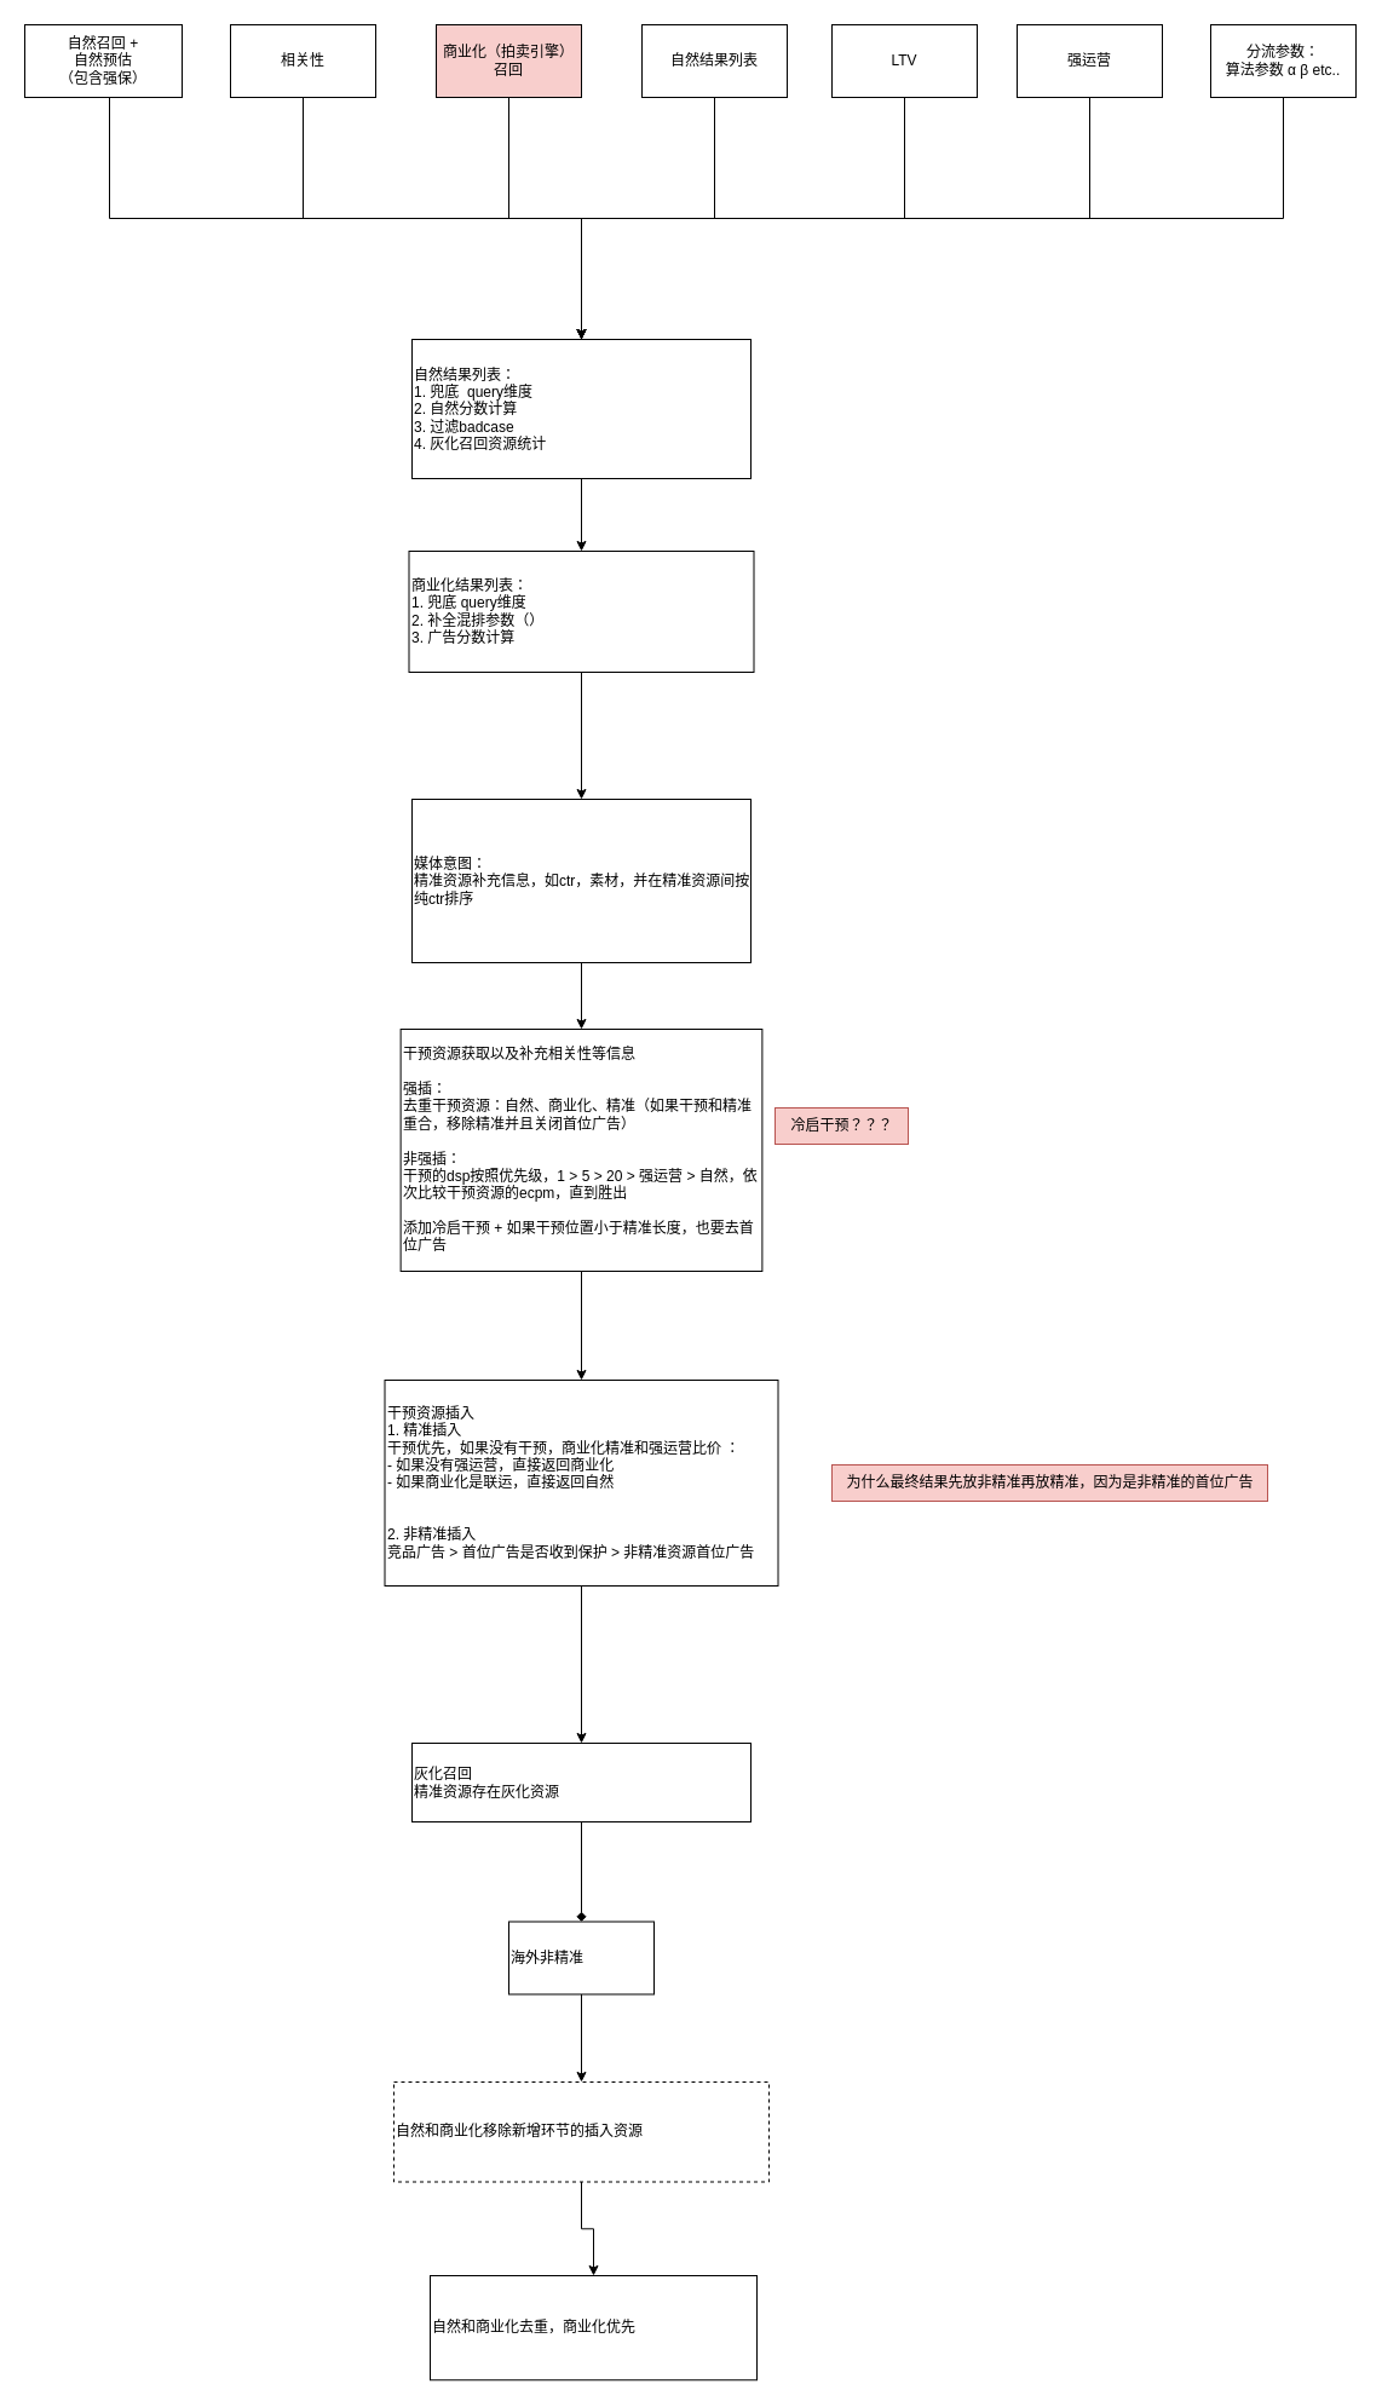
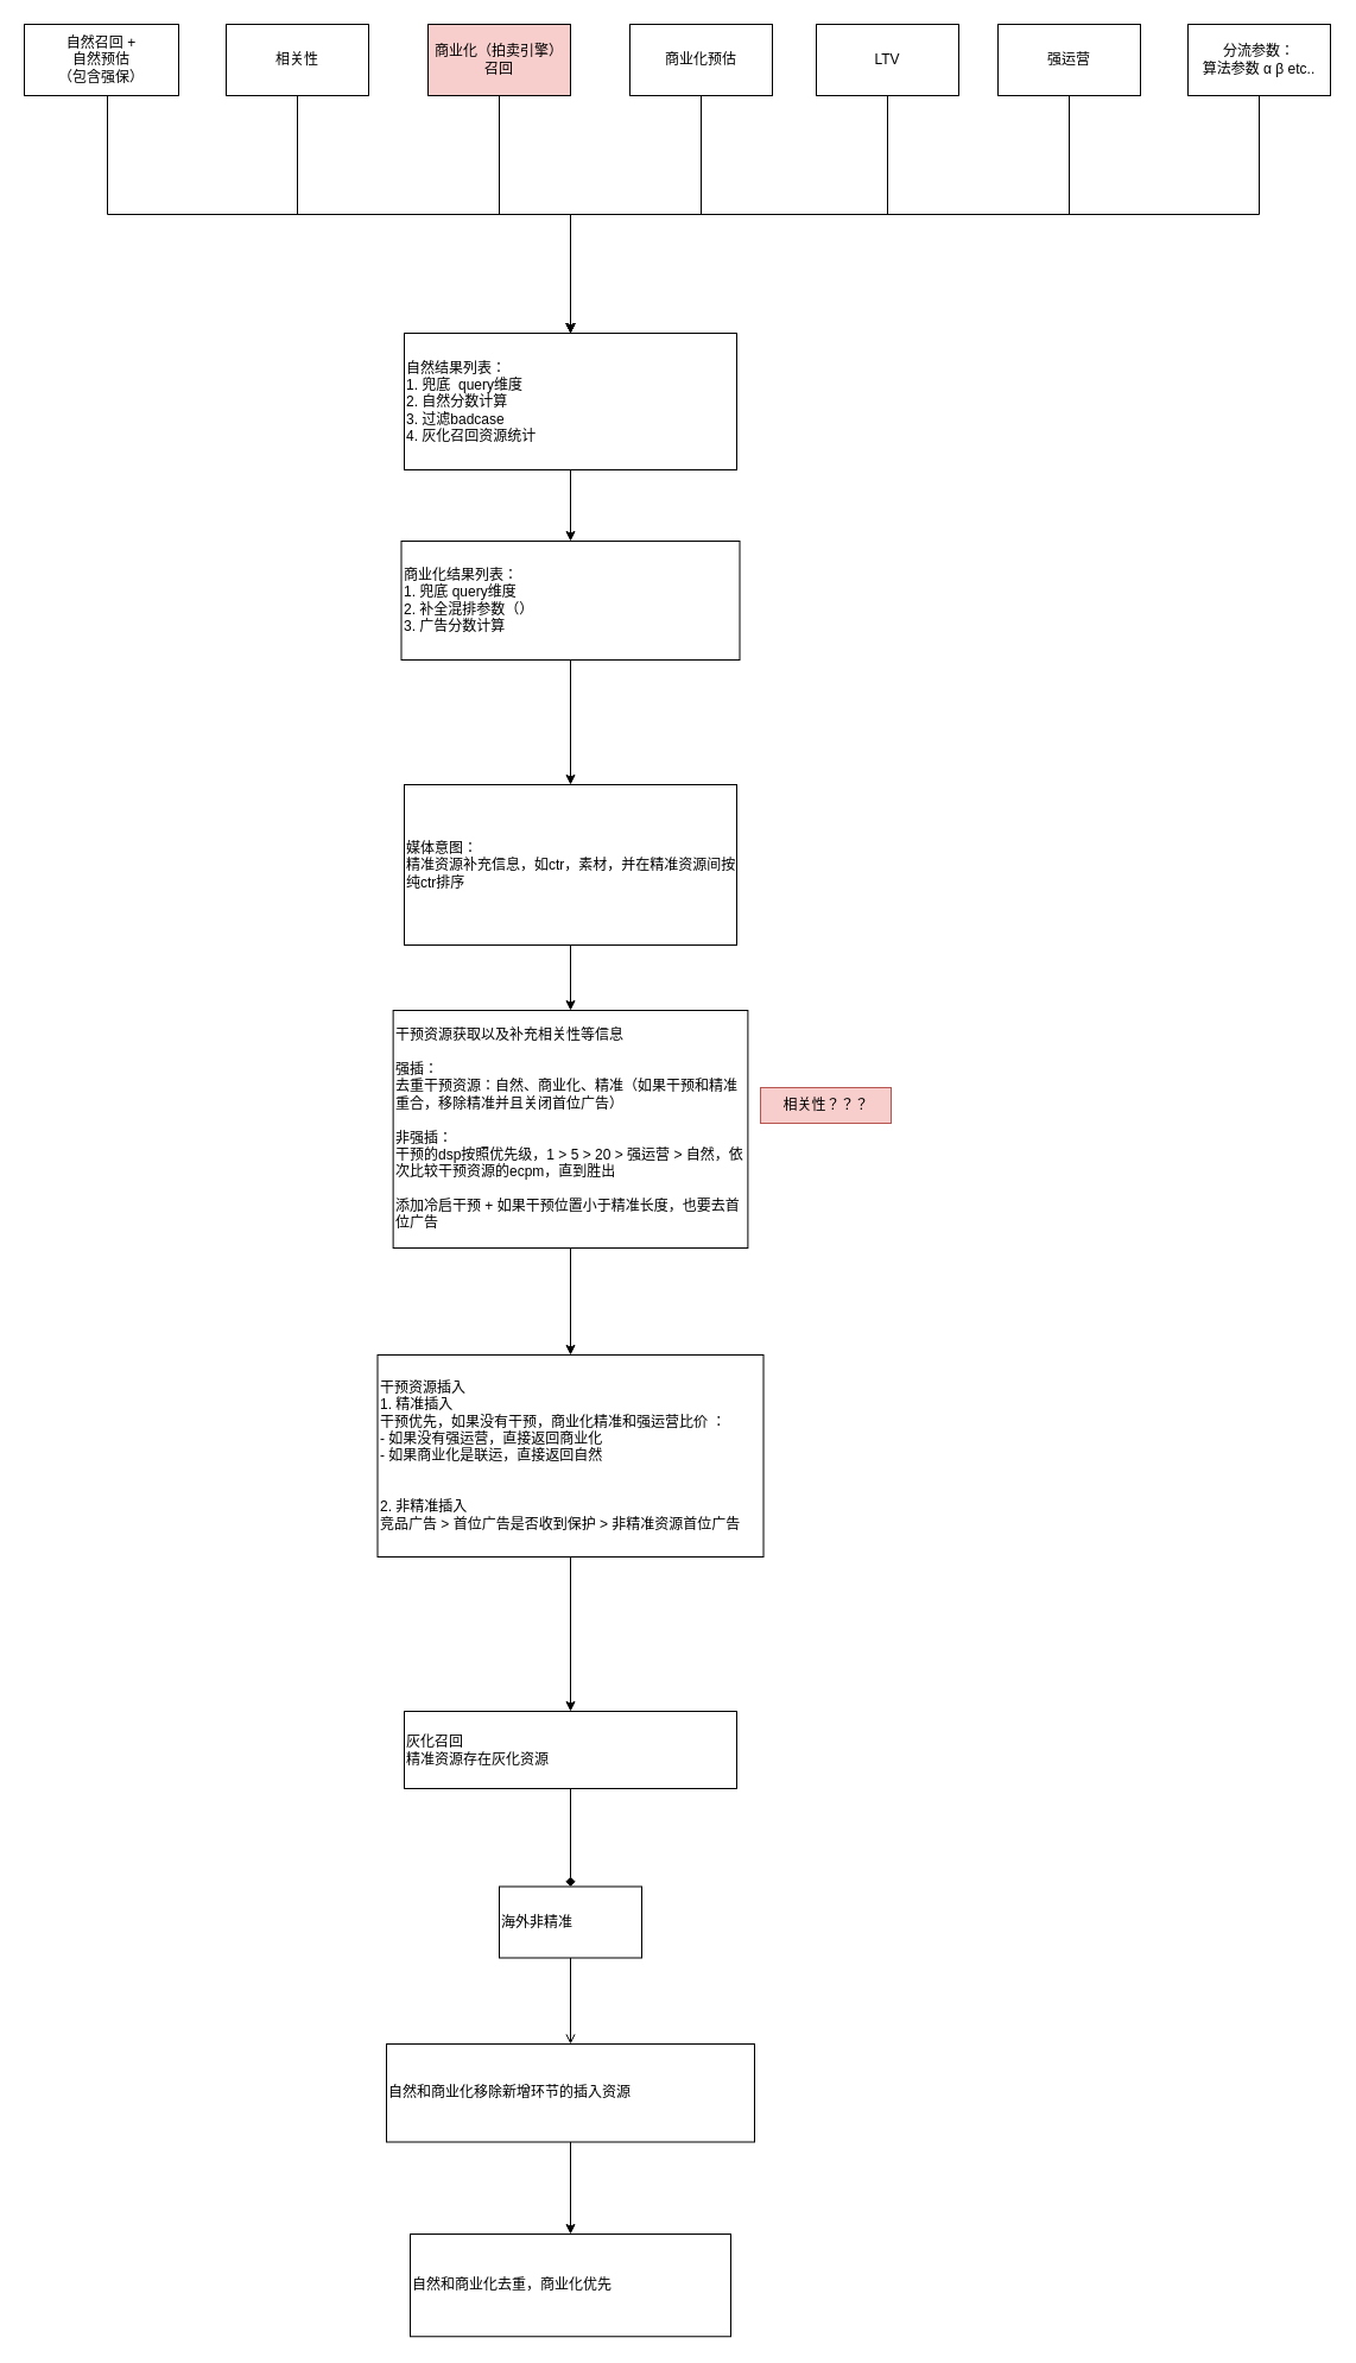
- <mxCell id="9" value="自然结果列表" style="rounded=0;whiteSpace=wrap;html=1;" vertex="1" parent="1"><mxGeometry x="530" y="20" width="120" height="60" as="geometry" /></mxCell>
+ <mxCell id="9" value="商业化预估" style="rounded=0;whiteSpace=wrap;html=1;" vertex="1" parent="1"><mxGeometry x="530" y="20" width="120" height="60" as="geometry" /></mxCell>
- <mxCell id="24" value="冷启干预？？？" style="text;html=1;align=center;verticalAlign=middle;resizable=0;points=[];autosize=1;strokeColor=#b85450;fillColor=#f8cecc;" vertex="1" parent="1"><mxGeometry x="640" y="915" width="110" height="30" as="geometry" /></mxCell>
+ <mxCell id="24" value="相关性？？？" style="text;html=1;align=center;verticalAlign=middle;resizable=0;points=[];autosize=1;strokeColor=#b85450;fillColor=#f8cecc;" vertex="1" parent="1"><mxGeometry x="640" y="915" width="110" height="30" as="geometry" /></mxCell>
- <mxCell id="27" value="为什么最终结果先放非精准再放精准，因为是非精准的首位广告" style="text;html=1;align=center;verticalAlign=middle;resizable=0;points=[];autosize=1;strokeColor=#b85450;fillColor=#f8cecc;" vertex="1" parent="1"><mxGeometry x="687" y="1210" width="360" height="30" as="geometry" /></mxCell>
- <mxCell id="30" value="" style="edgeStyle=orthogonalEdgeStyle;rounded=0;orthogonalLoop=1;jettySize=auto;html=1;" edge="1" parent="1" source="31" target="33"><mxGeometry relative="1" as="geometry" /></mxCell>
+ <mxCell id="30" value="" style="edgeStyle=orthogonalEdgeStyle;rounded=0;orthogonalLoop=1;jettySize=auto;html=1;endArrow=open;" edge="1" parent="1" source="31" target="33"><mxGeometry relative="1" as="geometry" /></mxCell>
- <mxCell id="33" value="自然和商业化移除新增环节的插入资源" style="whiteSpace=wrap;html=1;align=left;rounded=0;dashed=1;" vertex="1" parent="1"><mxGeometry x="325" y="1720" width="310" height="82.5" as="geometry" /></mxCell>
+ <mxCell id="33" value="自然和商业化移除新增环节的插入资源" style="whiteSpace=wrap;html=1;align=left;rounded=0;" vertex="1" parent="1"><mxGeometry x="325" y="1720" width="310" height="82.5" as="geometry" /></mxCell>
- <mxCell id="34" value="自然和商业化去重，商业化优先" style="whiteSpace=wrap;html=1;align=left;rounded=0;" vertex="1" parent="1"><mxGeometry x="355" y="1880" width="270" height="86.25" as="geometry" /></mxCell>
+ <mxCell id="34" value="自然和商业化去重，商业化优先" style="whiteSpace=wrap;html=1;align=left;rounded=0;" vertex="1" parent="1"><mxGeometry x="345" y="1880" width="270" height="86.25" as="geometry" /></mxCell>
